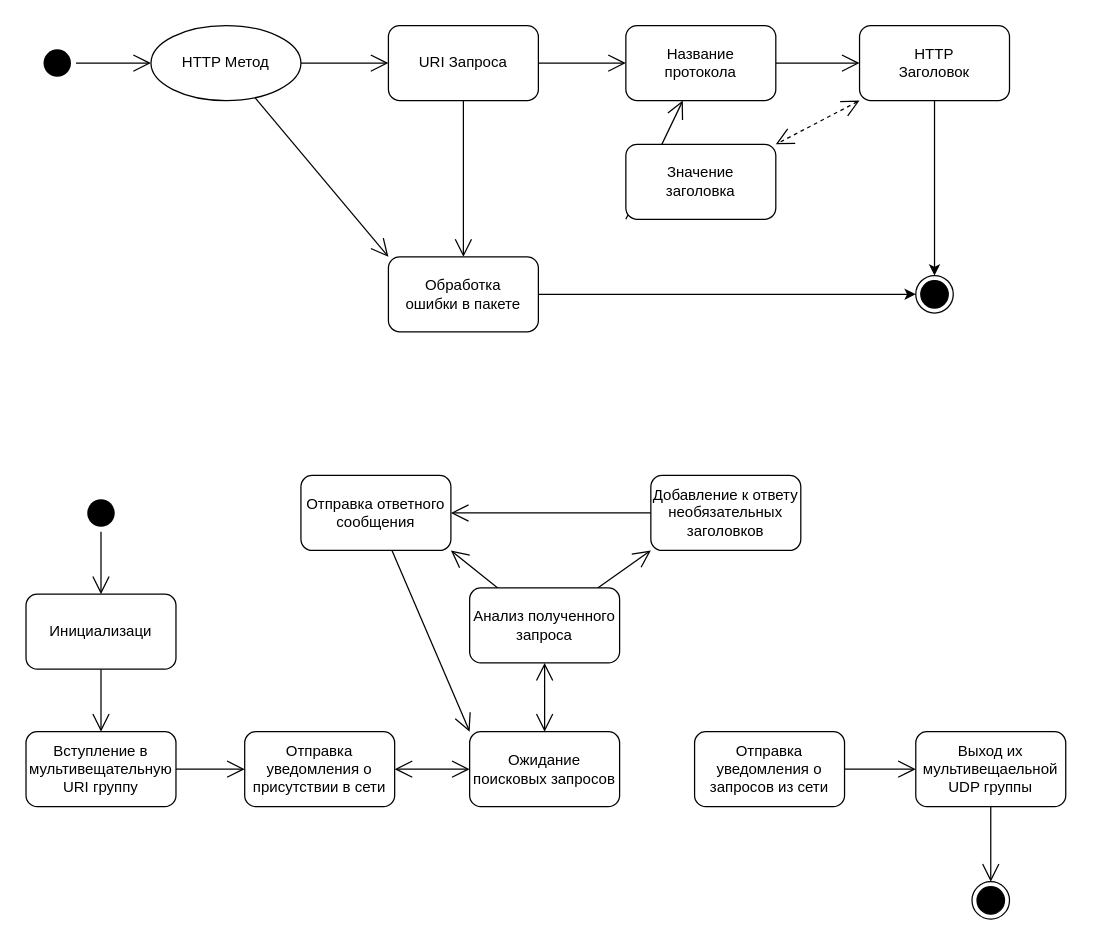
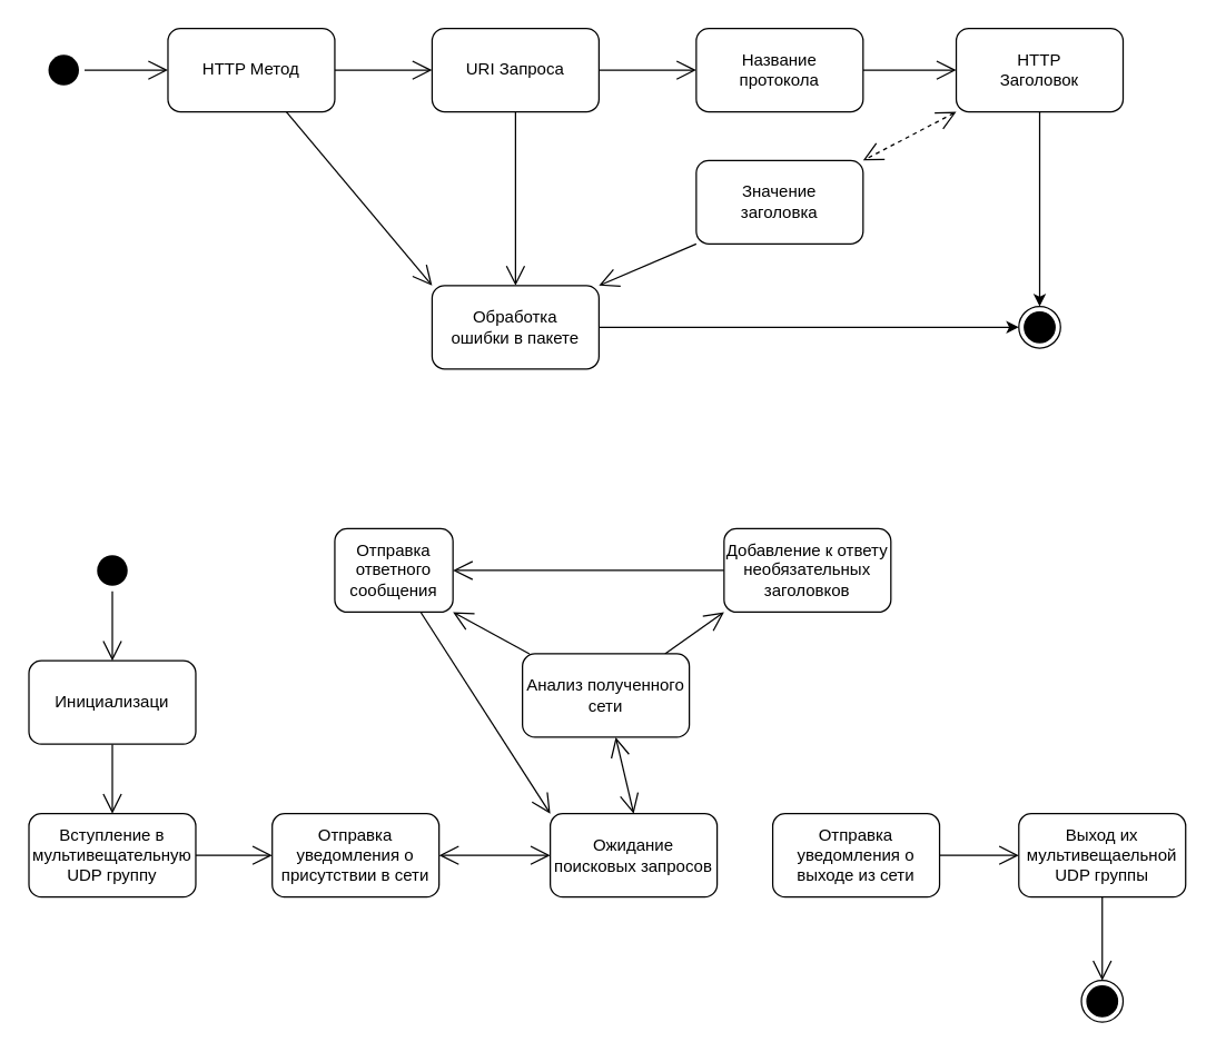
- <mxCell id="7" value="HTTP Метод" style="ellipse;whiteSpace=wrap;html=1;" vertex="1" parent="1"><mxGeometry x="120" y="20" width="120" height="60" as="geometry" /></mxCell>
+ <mxCell id="7" value="HTTP Метод" style="rounded=1;whiteSpace=wrap;html=1;" vertex="1" parent="1"><mxGeometry x="120" y="20" width="120" height="60" as="geometry" /></mxCell>
- <mxCell id="16" style="rounded=0;orthogonalLoop=1;jettySize=auto;html=1;exitX=0;exitY=1;exitDx=0;exitDy=0;endSize=12;endArrow=open;endFill=0;" edge="1" parent="1" source="17" target="12"><mxGeometry relative="1" as="geometry" /></mxCell>
+ <mxCell id="16" style="rounded=0;orthogonalLoop=1;jettySize=auto;html=1;exitX=0;exitY=1;exitDx=0;exitDy=0;entryX=1;entryY=0;entryDx=0;entryDy=0;endSize=12;endArrow=open;endFill=0;" edge="1" parent="1" source="17" target="19"><mxGeometry relative="1" as="geometry" /></mxCell>
- <mxCell id="32" value="Отправка ответного сообщения" style="rounded=1;whiteSpace=wrap;html=1;" vertex="1" parent="1"><mxGeometry x="240" y="380" width="120" height="60" as="geometry" /></mxCell>
+ <mxCell id="32" value="Отправка ответного сообщения" style="rounded=1;whiteSpace=wrap;html=1;" vertex="1" parent="1"><mxGeometry x="240" y="380" width="85" height="60" as="geometry" /></mxCell>
- <mxCell id="36" value="Анализ полученного запроса" style="rounded=1;whiteSpace=wrap;html=1;" vertex="1" parent="1"><mxGeometry x="375" y="470" width="120" height="60" as="geometry" /></mxCell>
+ <mxCell id="36" value="Анализ полученного сети" style="rounded=1;whiteSpace=wrap;html=1;" vertex="1" parent="1"><mxGeometry x="375" y="470" width="120" height="60" as="geometry" /></mxCell>
- <mxCell id="23" value="Вступление в мультивещательную URI группу" style="rounded=1;whiteSpace=wrap;html=1;" vertex="1" parent="1"><mxGeometry x="20" y="585" width="120" height="60" as="geometry" /></mxCell>
+ <mxCell id="23" value="Вступление в мультивещательную UDP группу" style="rounded=1;whiteSpace=wrap;html=1;" vertex="1" parent="1"><mxGeometry x="20" y="585" width="120" height="60" as="geometry" /></mxCell>
- <mxCell id="27" value="Ожидание поисковых запросов" style="rounded=1;whiteSpace=wrap;html=1;" vertex="1" parent="1"><mxGeometry x="375" y="585" width="120" height="60" as="geometry" /></mxCell>
+ <mxCell id="27" value="Ожидание поисковых запросов" style="rounded=1;whiteSpace=wrap;html=1;" vertex="1" parent="1"><mxGeometry x="395" y="585" width="120" height="60" as="geometry" /></mxCell>
- <mxCell id="29" value="Отправка уведомления о запросов из сети" style="rounded=1;whiteSpace=wrap;html=1;" vertex="1" parent="1"><mxGeometry x="555" y="585" width="120" height="60" as="geometry" /></mxCell>
+ <mxCell id="29" value="Отправка уведомления о выходе из сети" style="rounded=1;whiteSpace=wrap;html=1;" vertex="1" parent="1"><mxGeometry x="555" y="585" width="120" height="60" as="geometry" /></mxCell>
